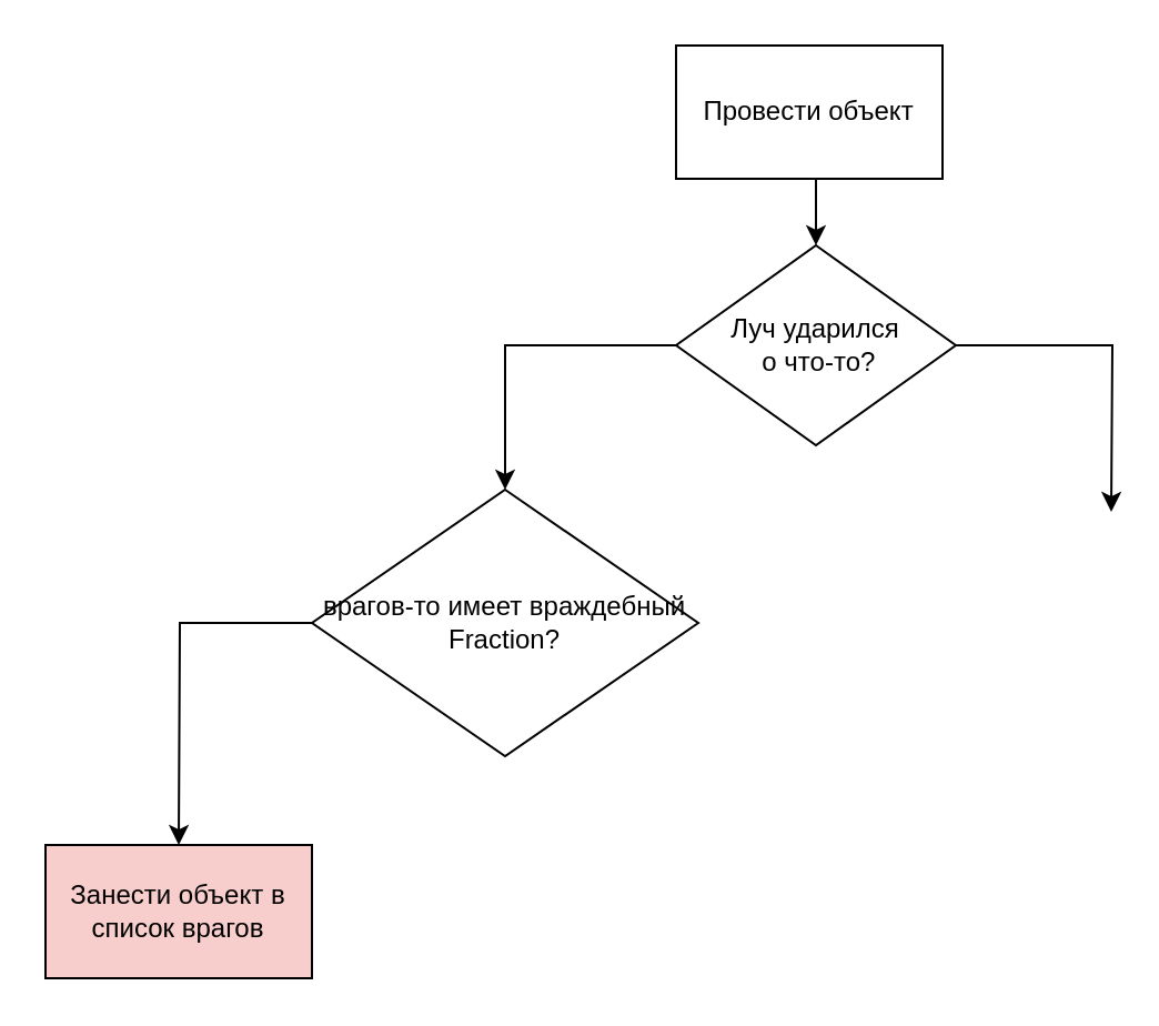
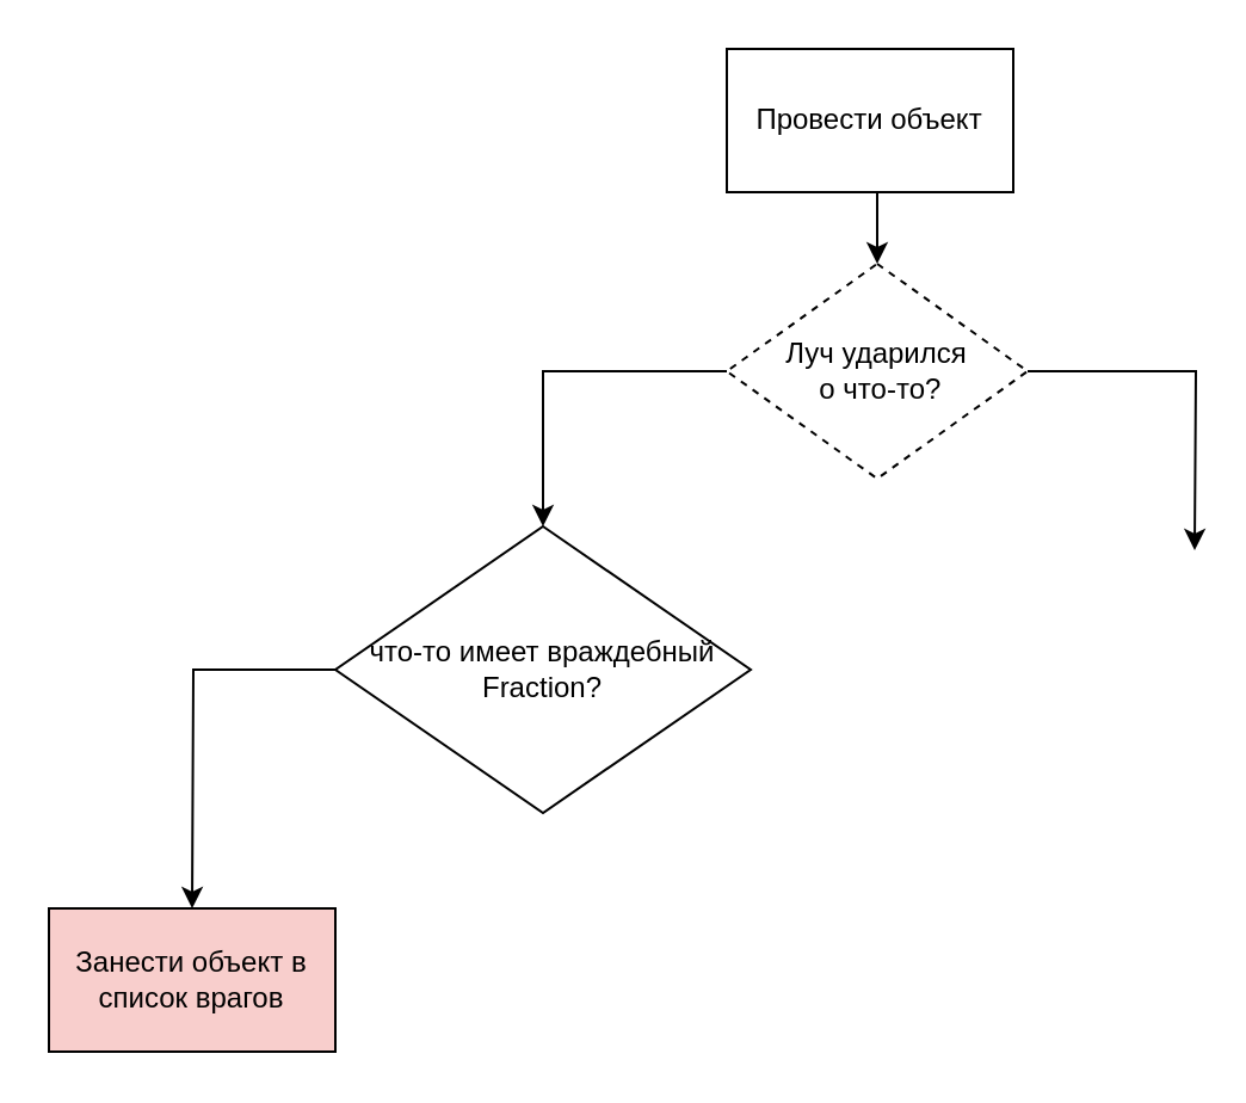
- <mxCell id="6" value="Луч ударился&lt;br&gt;&amp;nbsp;о что-то?" style="rhombus;whiteSpace=wrap;html=1;" vertex="1" parent="1"><mxGeometry x="304" y="110" width="126" height="90" as="geometry" /></mxCell>
+ <mxCell id="6" value="Луч ударился&lt;br&gt;&amp;nbsp;о что-то?" style="rhombus;whiteSpace=wrap;html=1;dashed=1;" vertex="1" parent="1"><mxGeometry x="304" y="110" width="126" height="90" as="geometry" /></mxCell>
- <mxCell id="8" value="врагов-то имеет враждебный Fraction?" style="rhombus;whiteSpace=wrap;html=1;" vertex="1" parent="1"><mxGeometry x="140" y="220" width="174" height="120" as="geometry" /></mxCell>
+ <mxCell id="8" value="что-то имеет враждебный Fraction?" style="rhombus;whiteSpace=wrap;html=1;" vertex="1" parent="1"><mxGeometry x="140" y="220" width="174" height="120" as="geometry" /></mxCell>
